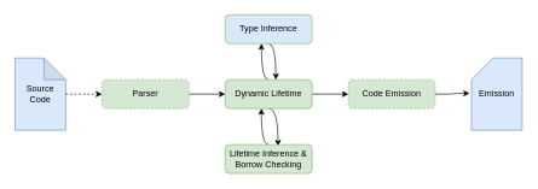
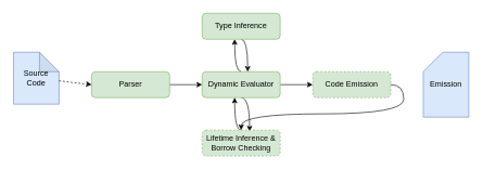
- <mxCell id="10" value="Type Inference" style="rounded=1;whiteSpace=wrap;html=1;fillColor=#dae8fc;strokeColor=#82b366;" vertex="1" parent="1"><mxGeometry x="310" y="20" width="120" height="40" as="geometry" /></mxCell>
+ <mxCell id="10" value="Type Inference" style="rounded=1;whiteSpace=wrap;html=1;fillColor=#d5e8d4;strokeColor=#82b366;" vertex="1" parent="1"><mxGeometry x="310" y="20" width="120" height="40" as="geometry" /></mxCell>
- <mxCell id="4" value="Source Code" style="shape=note;whiteSpace=wrap;html=1;backgroundOutline=1;darkOpacity=0.05;fillColor=#dae8fc;strokeColor=#6c8ebf;" vertex="1" parent="1"><mxGeometry x="20" y="80" width="70" height="100" as="geometry" /></mxCell>
+ <mxCell id="4" value="Source Code" style="shape=note;whiteSpace=wrap;html=1;backgroundOutline=1;darkOpacity=0.05;fillColor=#dae8fc;strokeColor=#6c8ebf;" vertex="1" parent="1"><mxGeometry x="20" y="80" width="70" height="80" as="geometry" /></mxCell>
- <mxCell id="3" value="Parser" style="rounded=1;whiteSpace=wrap;html=1;fillColor=#d5e8d4;strokeColor=#82b366;dashed=1;" vertex="1" parent="1"><mxGeometry x="140" y="110" width="120" height="40" as="geometry" /></mxCell>
+ <mxCell id="3" value="Parser" style="rounded=1;whiteSpace=wrap;html=1;fillColor=#d5e8d4;strokeColor=#82b366;" vertex="1" parent="1"><mxGeometry x="140" y="110" width="120" height="40" as="geometry" /></mxCell>
- <mxCell id="8" value="Dynamic Lifetime" style="rounded=1;whiteSpace=wrap;html=1;fillColor=#d5e8d4;strokeColor=#82b366;" vertex="1" parent="1"><mxGeometry x="310" y="110" width="120" height="40" as="geometry" /></mxCell>
+ <mxCell id="8" value="Dynamic Evaluator" style="rounded=1;whiteSpace=wrap;html=1;fillColor=#d5e8d4;strokeColor=#82b366;" vertex="1" parent="1"><mxGeometry x="310" y="110" width="120" height="40" as="geometry" /></mxCell>
- <mxCell id="13" style="edgeStyle=orthogonalEdgeStyle;curved=1;orthogonalLoop=1;jettySize=auto;html=1;exitX=1;exitY=0.5;exitDx=0;exitDy=0;entryX=-0.037;entryY=0.49;entryDx=0;entryDy=0;entryPerimeter=0;" edge="1" parent="1" source="14" target="15"><mxGeometry relative="1" as="geometry" /></mxCell>
+ <mxCell id="13" style="edgeStyle=orthogonalEdgeStyle;curved=1;orthogonalLoop=1;jettySize=auto;html=1;exitX=1;exitY=0.5;exitDx=0;exitDy=0;" edge="1" parent="1" source="14" target="12"><mxGeometry relative="1" as="geometry" /></mxCell>
- <mxCell id="12" value="Lifetime Inference &amp;amp; Borrow Checking" style="rounded=1;whiteSpace=wrap;html=1;fillColor=#d5e8d4;strokeColor=#82b366;" vertex="1" parent="1"><mxGeometry x="310" y="200" width="120" height="40" as="geometry" /></mxCell>
+ <mxCell id="12" value="Lifetime Inference &amp;amp; Borrow Checking" style="rounded=1;whiteSpace=wrap;html=1;fillColor=#d5e8d4;strokeColor=#82b366;dashed=1;" vertex="1" parent="1"><mxGeometry x="310" y="200" width="120" height="40" as="geometry" /></mxCell>
